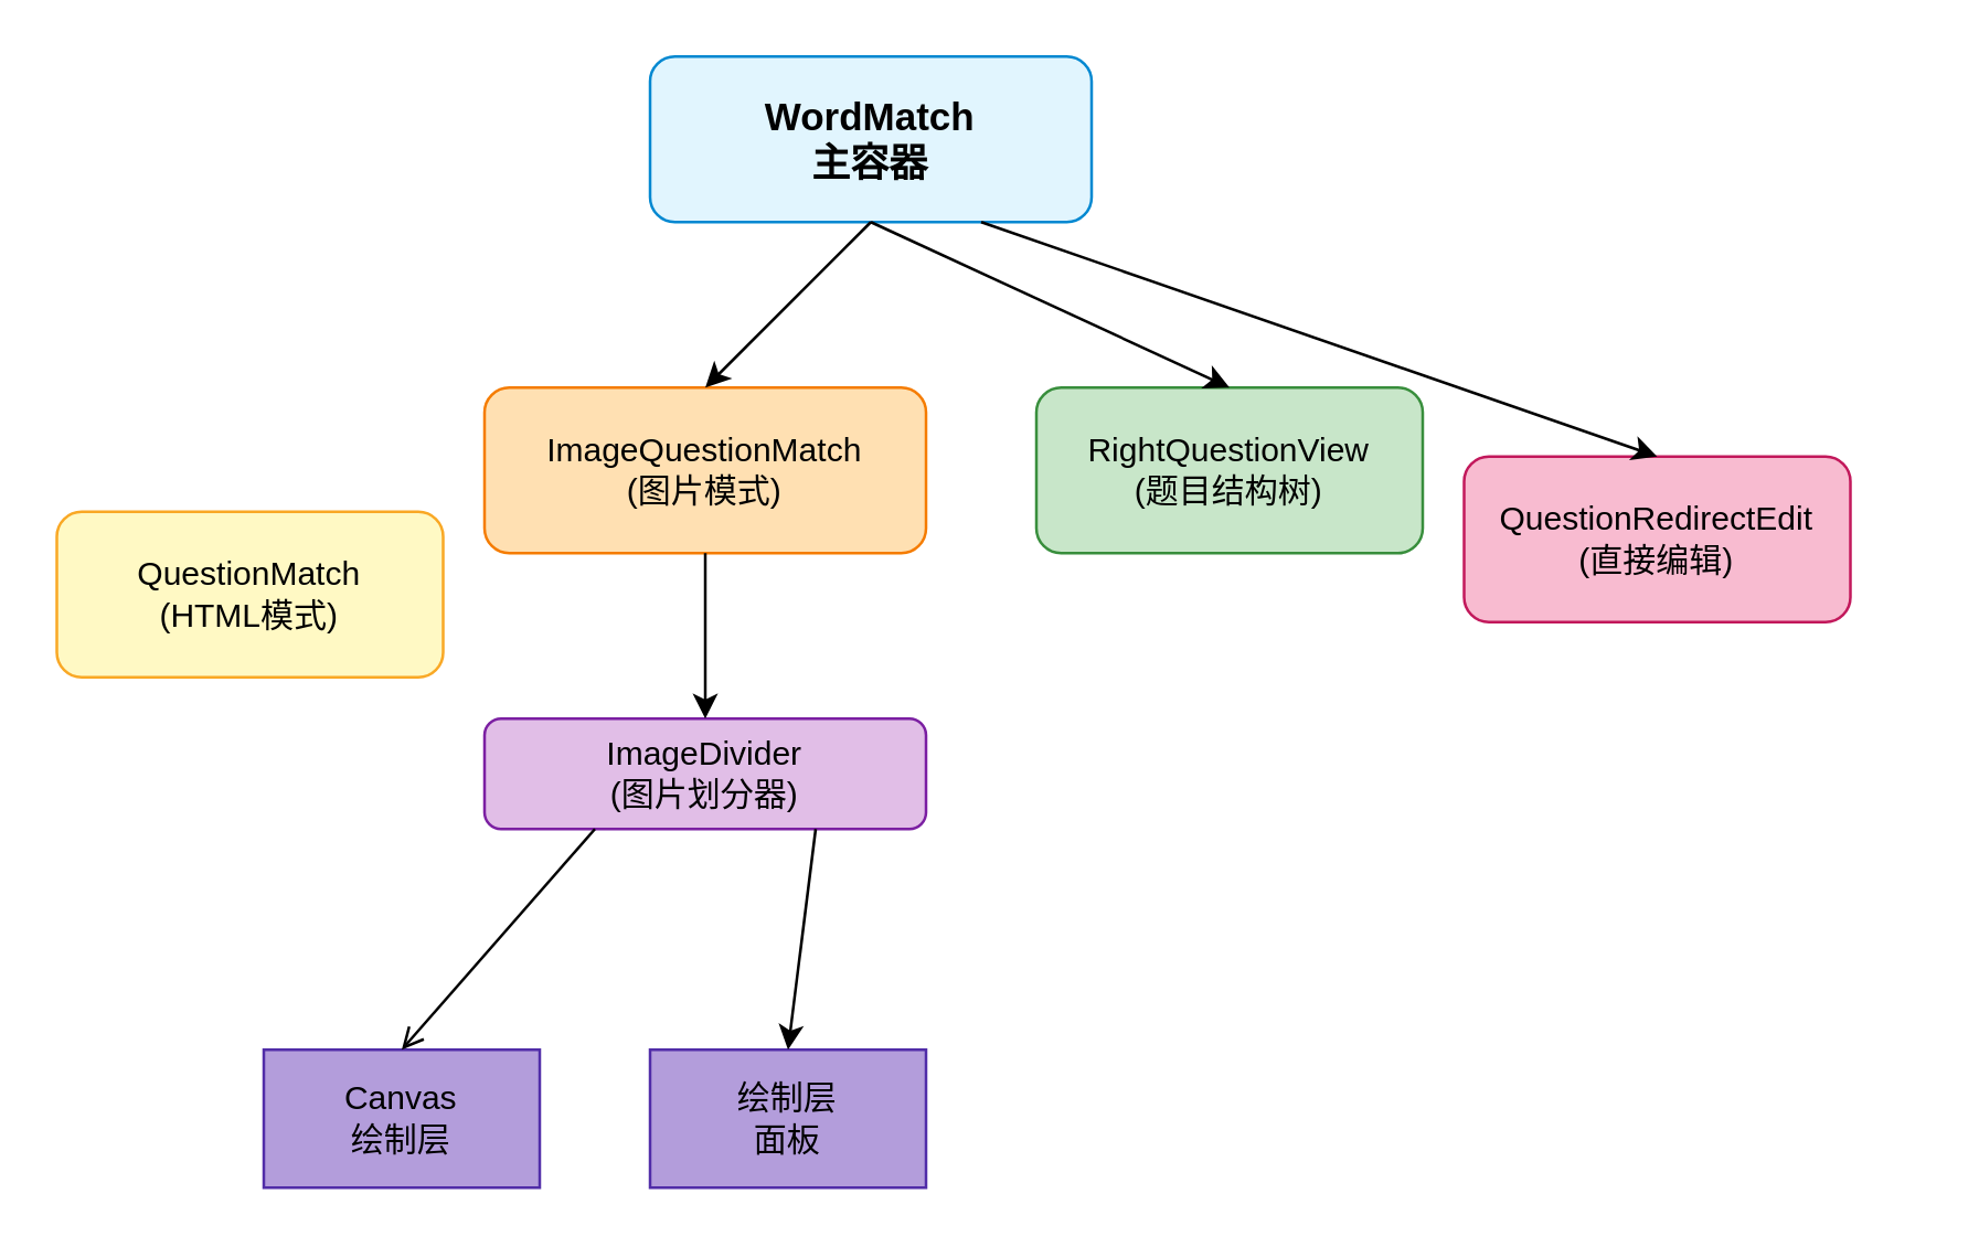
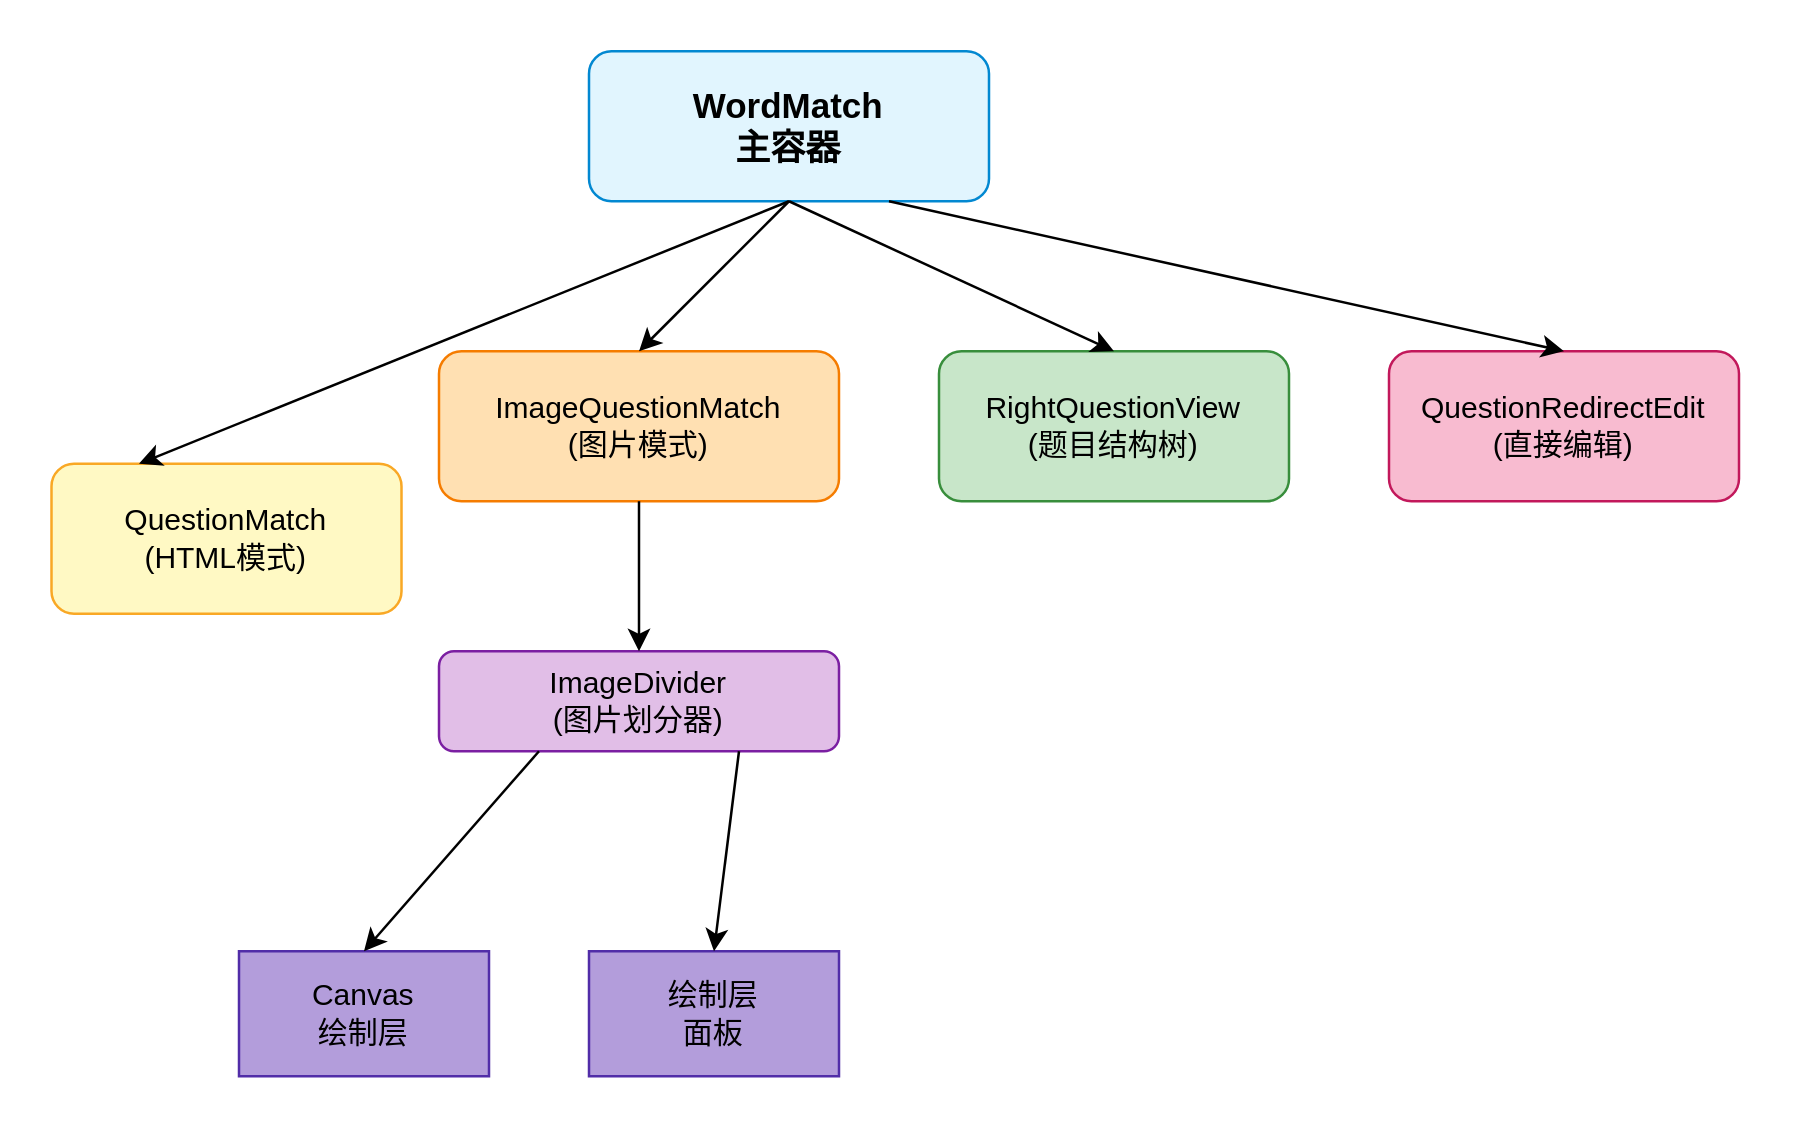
+ <mxCell id="10" value="" style="endArrow=classic;html=1;exitX=0.5;exitY=1;entryX=0.25;entryY=0;" edge="1" parent="1" source="2" target="3"><mxGeometry relative="1" as="geometry" /></mxCell>
- <mxCell id="6" value="QuestionRedirectEdit&#10;(直接编辑)" style="rounded=1;whiteSpace=wrap;html=1;fillColor=#F8BBD0;strokeColor=#C2185B;" vertex="1" parent="1"><mxGeometry x="530" y="165" width="140" height="60" as="geometry" /></mxCell>
+ <mxCell id="6" value="QuestionRedirectEdit&#10;(直接编辑)" style="rounded=1;whiteSpace=wrap;html=1;fillColor=#F8BBD0;strokeColor=#C2185B;" vertex="1" parent="1"><mxGeometry x="555" y="140" width="140" height="60" as="geometry" /></mxCell>
- <mxCell id="15" value="" style="endArrow=open;html=1;exitX=0.25;exitY=1;entryX=0.5;entryY=0;" edge="1" parent="1" source="7" target="8"><mxGeometry relative="1" as="geometry" /></mxCell>
+ <mxCell id="15" value="" style="endArrow=classic;html=1;exitX=0.25;exitY=1;entryX=0.5;entryY=0;" edge="1" parent="1" source="7" target="8"><mxGeometry relative="1" as="geometry" /></mxCell>
